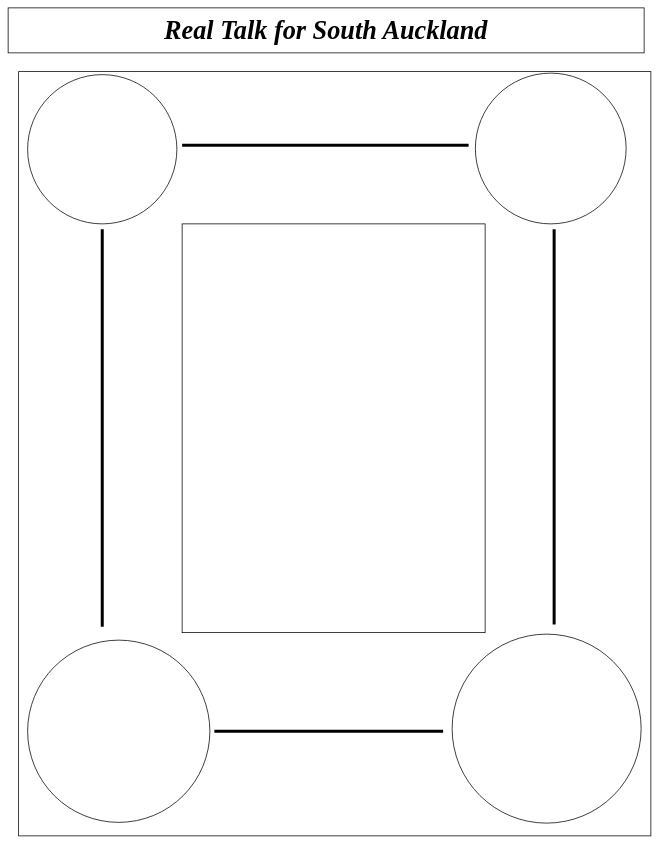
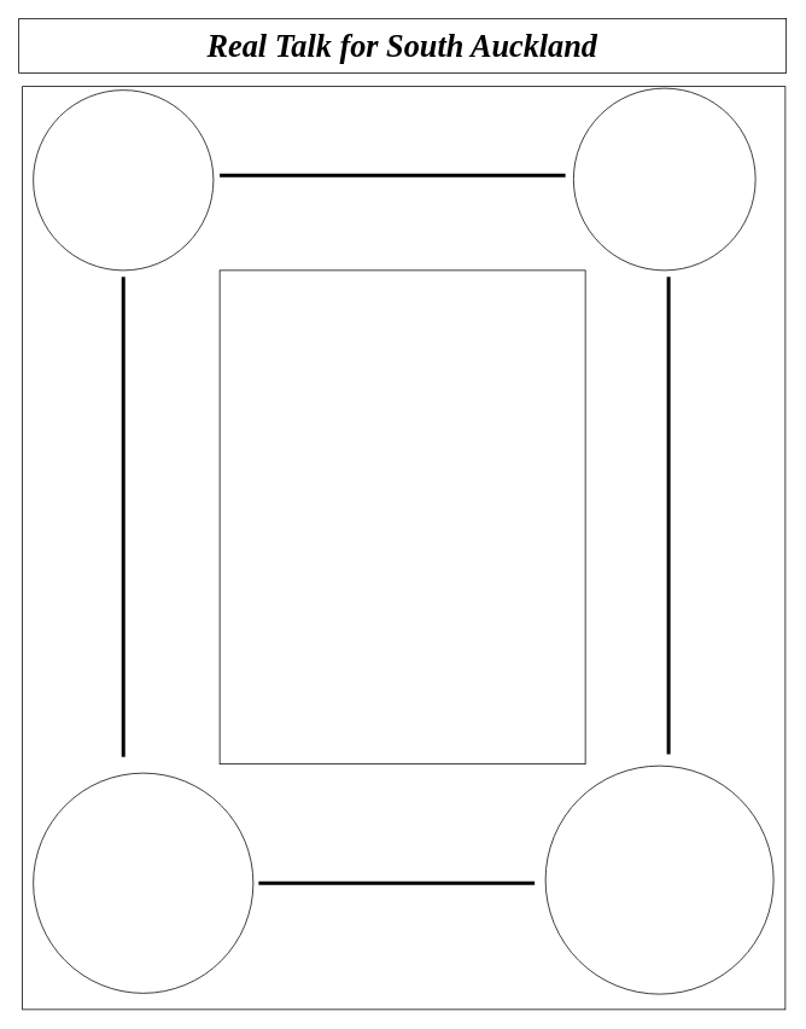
- <mxCell id="2" value="&lt;h1&gt;&lt;font style=&quot;font-size: 35px;&quot; face=&quot;Walbaum Display&quot;&gt;&lt;i style=&quot;&quot;&gt;Real Talk for South Auckland&lt;/i&gt;&lt;/font&gt;&lt;/h1&gt;" style="rounded=0;whiteSpace=wrap;html=1;" vertex="1" parent="1"><mxGeometry x="10" y="10" width="848" height="60" as="geometry" /></mxCell>
+ <mxCell id="2" value="&lt;h1&gt;&lt;font style=&quot;font-size: 35px;&quot; face=&quot;Walbaum Display&quot;&gt;&lt;i style=&quot;&quot;&gt;Real Talk for South Auckland&lt;/i&gt;&lt;/font&gt;&lt;/h1&gt;" style="rounded=0;whiteSpace=wrap;html=1;" vertex="1" parent="1"><mxGeometry width="848" height="60" as="geometry" x="20" y="20" /></mxCell>
